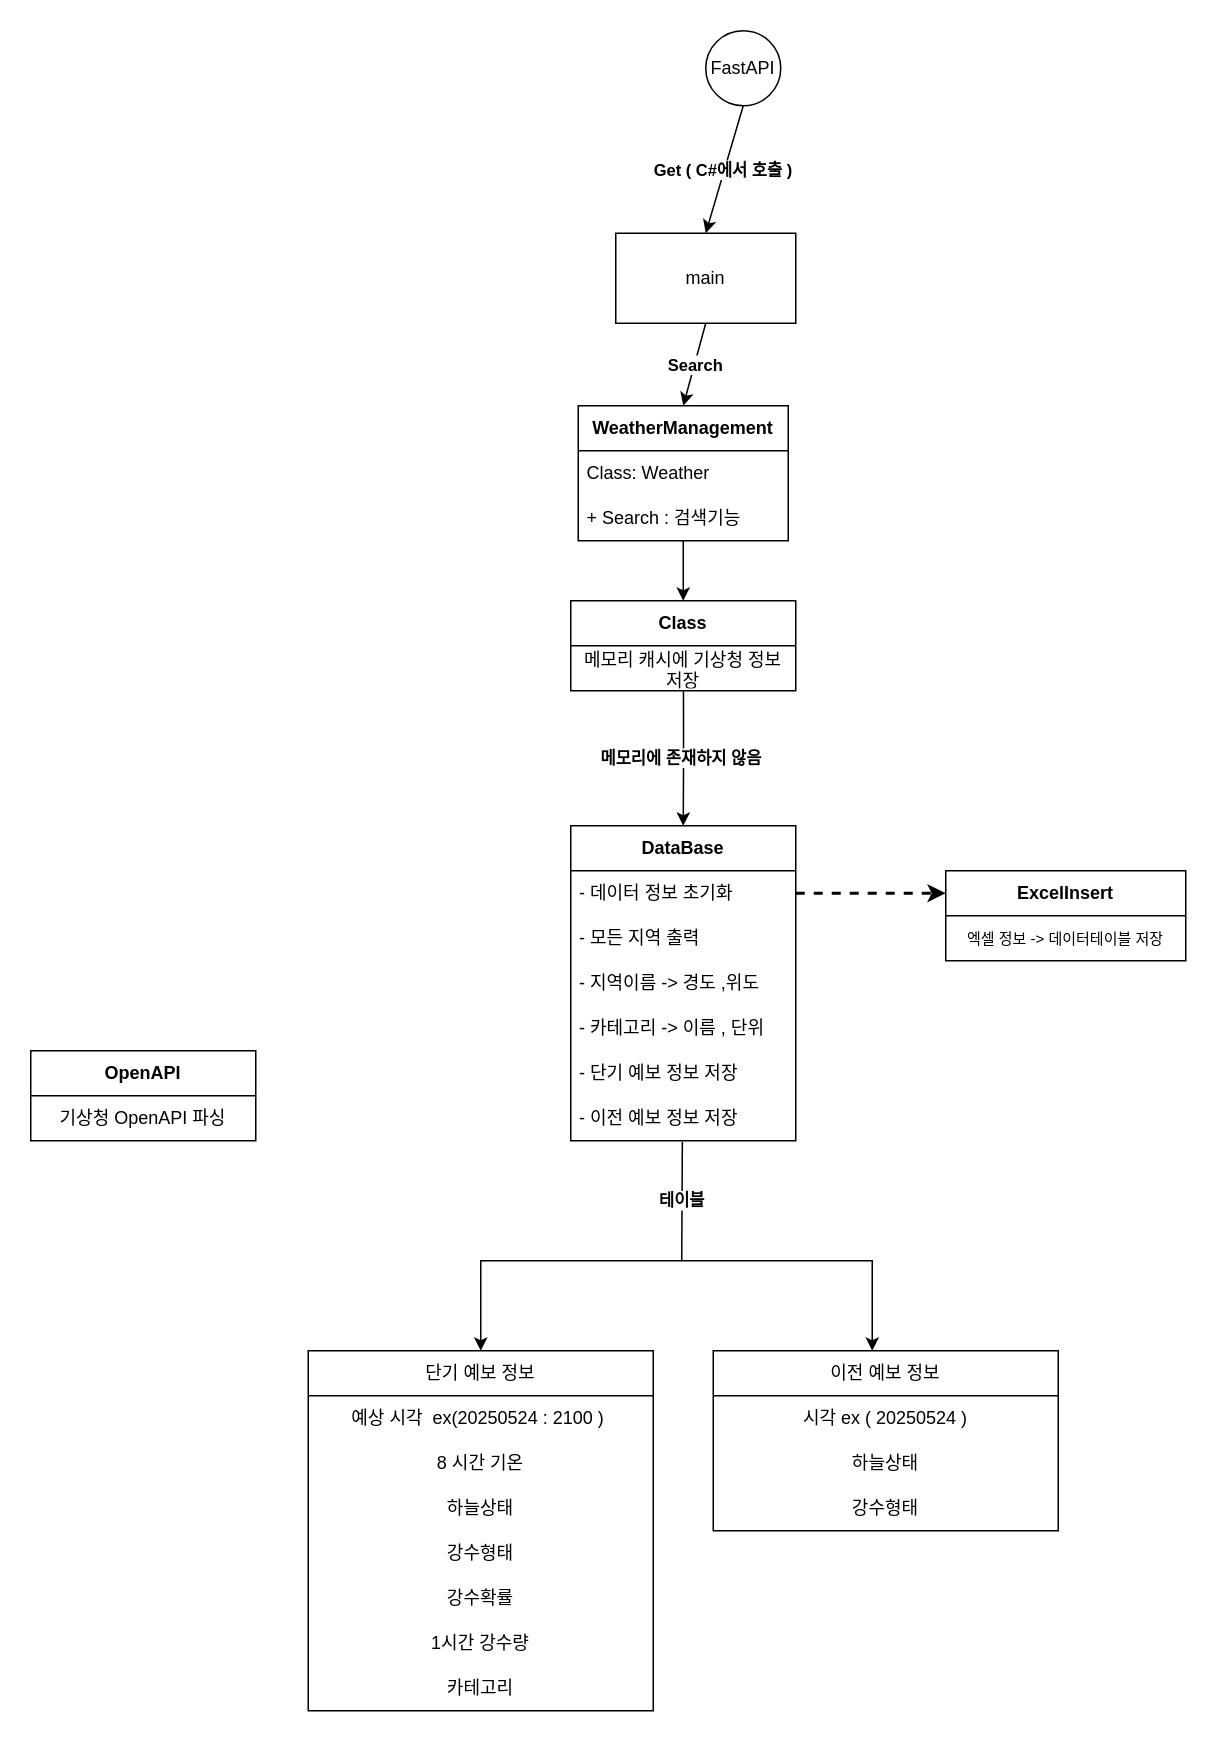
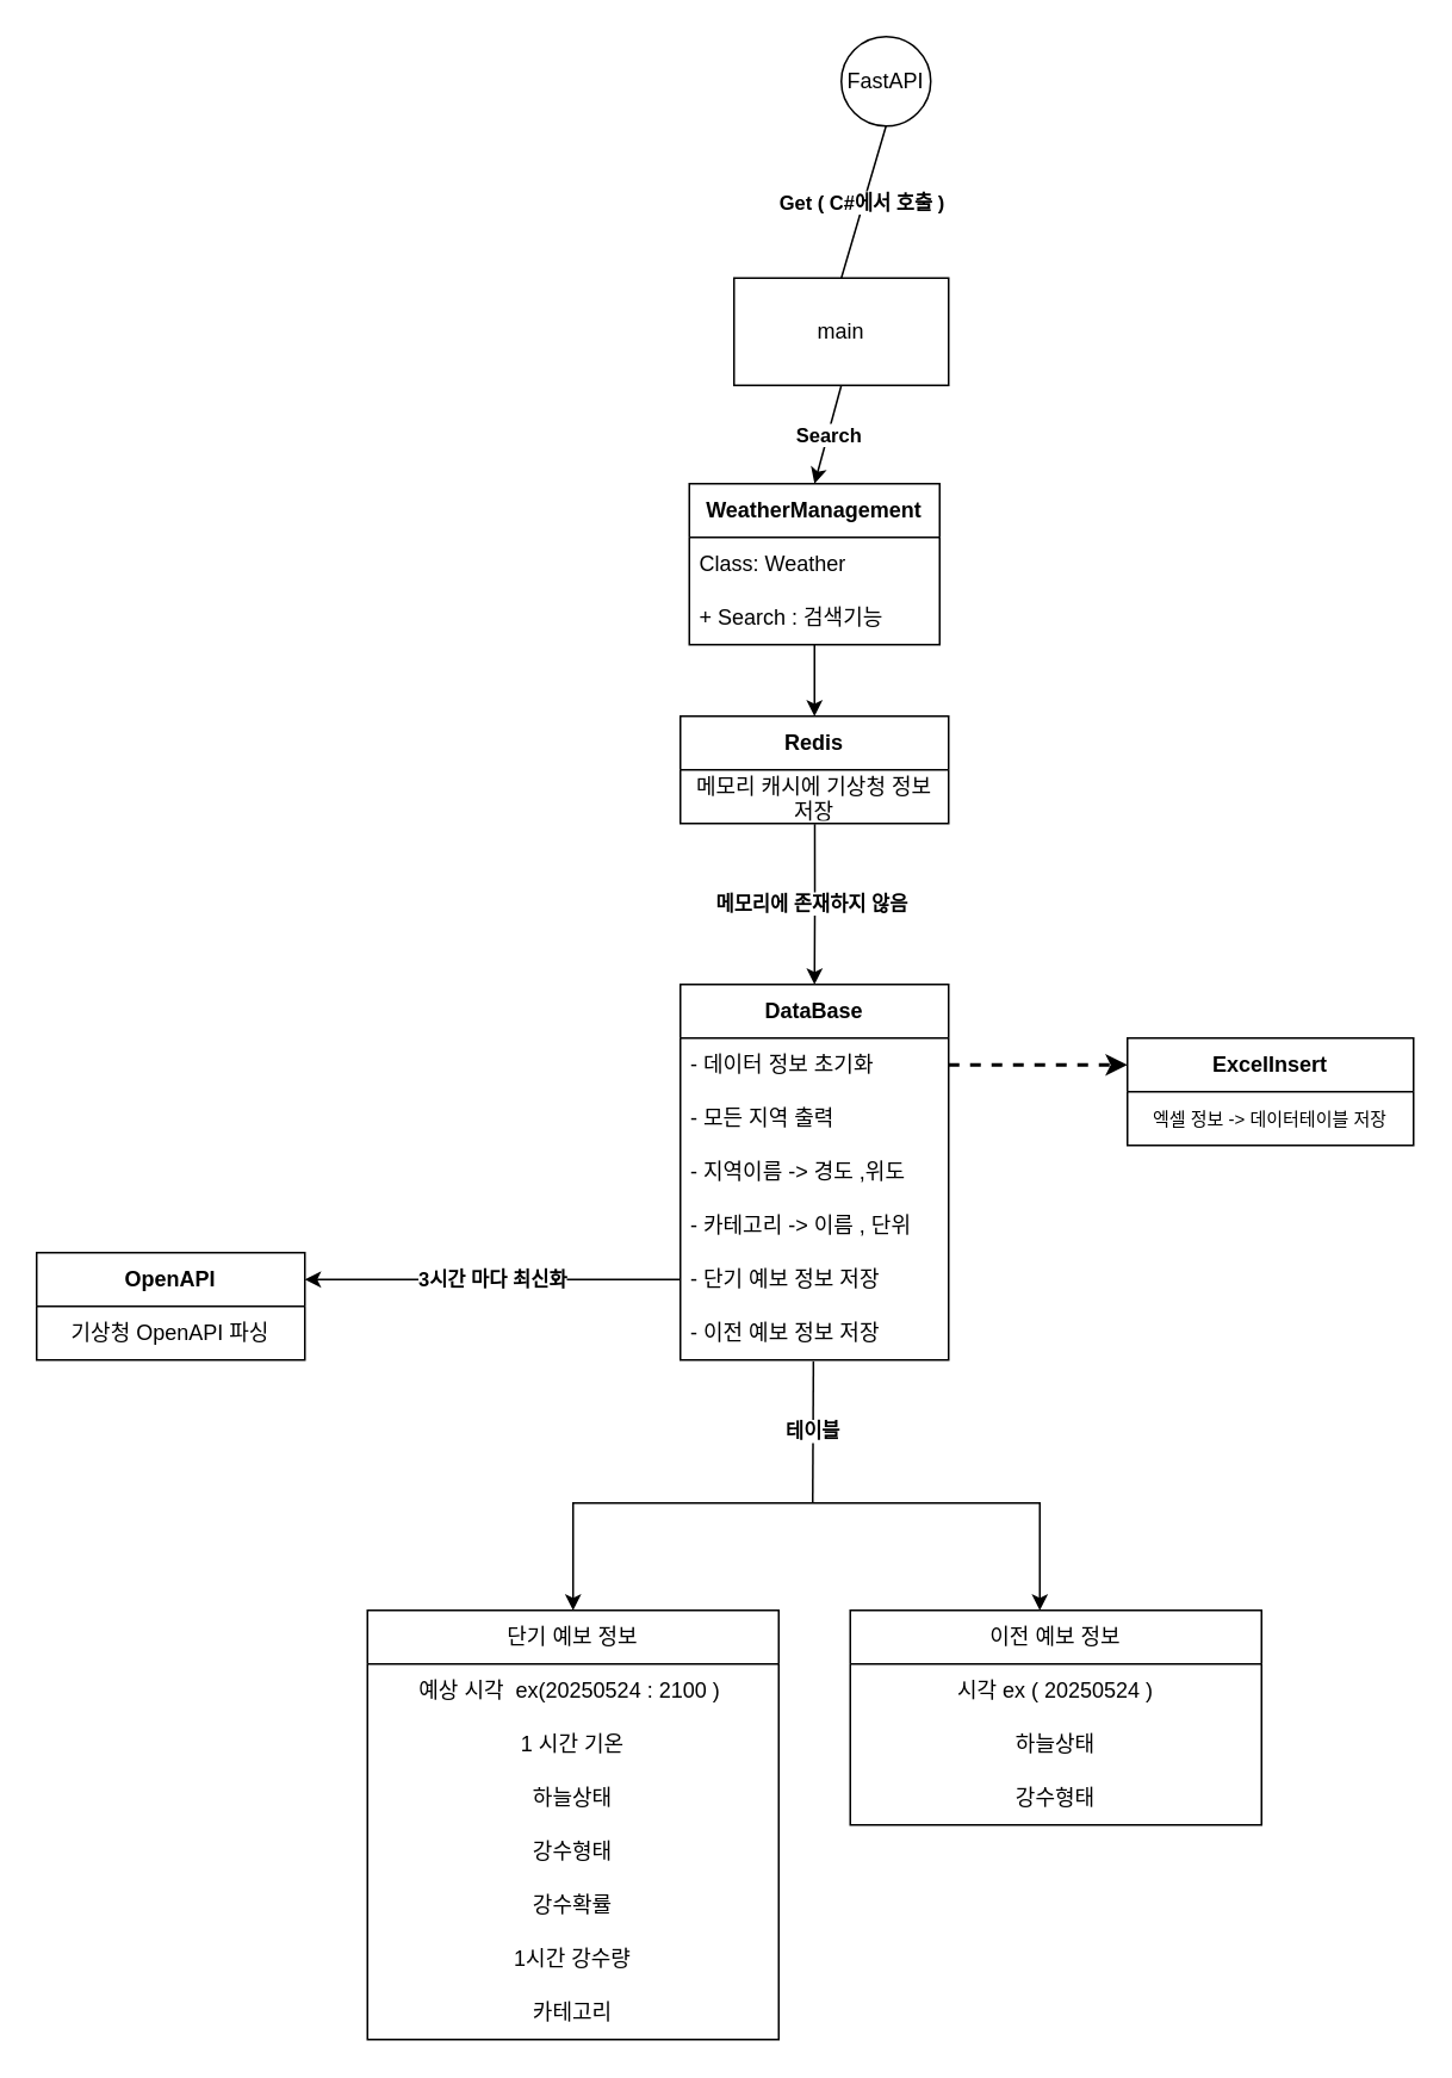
- <mxCell id="4" value="" style="endArrow=classic;html=1;rounded=0;exitX=0.5;exitY=1;exitDx=0;exitDy=0;entryX=0.5;entryY=0;entryDx=0;entryDy=0;" parent="1" source="2" target="3" edge="1"><mxGeometry relative="1" as="geometry"><mxPoint x="510" y="270" as="sourcePoint" /><mxPoint x="610" y="270" as="targetPoint" /></mxGeometry></mxCell>
+ <mxCell id="4" value="" style="endArrow=none;html=1;rounded=0;exitX=0.5;exitY=1;exitDx=0;exitDy=0;entryX=0.5;entryY=0;entryDx=0;entryDy=0;" parent="1" source="2" target="3" edge="1"><mxGeometry relative="1" as="geometry"><mxPoint x="510" y="270" as="sourcePoint" /><mxPoint x="610" y="270" as="targetPoint" /></mxGeometry></mxCell>
- <mxCell id="23" value="&lt;b&gt;Class&lt;/b&gt;" style="swimlane;fontStyle=0;childLayout=stackLayout;horizontal=1;startSize=30;horizontalStack=0;resizeParent=1;resizeParentMax=0;resizeLast=0;collapsible=1;marginBottom=0;whiteSpace=wrap;html=1;" parent="1" vertex="1"><mxGeometry x="380" y="400" width="150" height="60" as="geometry" /></mxCell>
+ <mxCell id="23" value="&lt;b&gt;Redis&lt;/b&gt;" style="swimlane;fontStyle=0;childLayout=stackLayout;horizontal=1;startSize=30;horizontalStack=0;resizeParent=1;resizeParentMax=0;resizeLast=0;collapsible=1;marginBottom=0;whiteSpace=wrap;html=1;" parent="1" vertex="1"><mxGeometry x="380" y="400" width="150" height="60" as="geometry" /></mxCell>
+ <mxCell id="25" value="&lt;b&gt;3시간 마다 최신화&lt;/b&gt;" style="edgeStyle=orthogonalEdgeStyle;rounded=0;orthogonalLoop=1;jettySize=auto;html=1;entryX=1;entryY=0.25;entryDx=0;entryDy=0;" parent="1" source="11" target="21" edge="1"><mxGeometry relative="1" as="geometry"><mxPoint x="450" y="810" as="targetPoint" /><Array as="points"><mxPoint x="220" y="715" /><mxPoint x="220" y="715" /></Array></mxGeometry></mxCell>
- <mxCell id="30" value="8 시간 기온" style="text;strokeColor=none;fillColor=none;align=center;verticalAlign=middle;spacingLeft=4;spacingRight=4;overflow=hidden;points=[[0,0.5],[1,0.5]];portConstraint=eastwest;rotatable=0;whiteSpace=wrap;html=1;" parent="28" vertex="1"><mxGeometry y="60" width="230" height="30" as="geometry" /></mxCell>
+ <mxCell id="30" value="1 시간 기온" style="text;strokeColor=none;fillColor=none;align=center;verticalAlign=middle;spacingLeft=4;spacingRight=4;overflow=hidden;points=[[0,0.5],[1,0.5]];portConstraint=eastwest;rotatable=0;whiteSpace=wrap;html=1;" parent="28" vertex="1"><mxGeometry y="60" width="230" height="30" as="geometry" /></mxCell>
